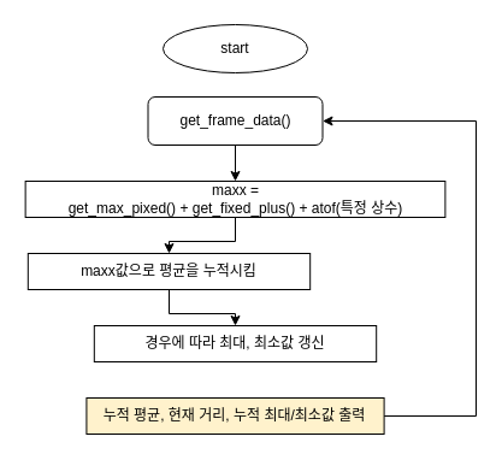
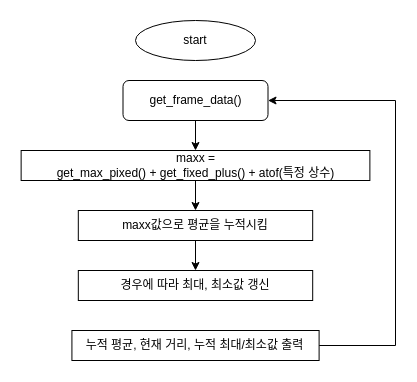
- <mxCell id="8" value="maxx값으로 평균을 누적시킴" style="rounded=0;whiteSpace=wrap;html=1;" vertex="1" parent="1"><mxGeometry x="22.81" y="210" width="234.37" height="30" as="geometry" /></mxCell>
+ <mxCell id="8" value="maxx값으로 평균을 누적시킴" style="rounded=0;whiteSpace=wrap;html=1;" vertex="1" parent="1"><mxGeometry x="77.81" y="210" width="234.37" height="30" as="geometry" /></mxCell>
- <mxCell id="11" value="누적 평균, 현재 거리, 누적 최대/최소값 출력" style="rounded=0;whiteSpace=wrap;html=1;fillColor=#fff2cc;" vertex="1" parent="1"><mxGeometry x="71.42" y="330" width="247.18" height="30" as="geometry" /></mxCell>
+ <mxCell id="11" value="누적 평균, 현재 거리, 누적 최대/최소값 출력" style="rounded=0;whiteSpace=wrap;html=1;" vertex="1" parent="1"><mxGeometry x="71.42" y="330" width="247.18" height="30" as="geometry" /></mxCell>
